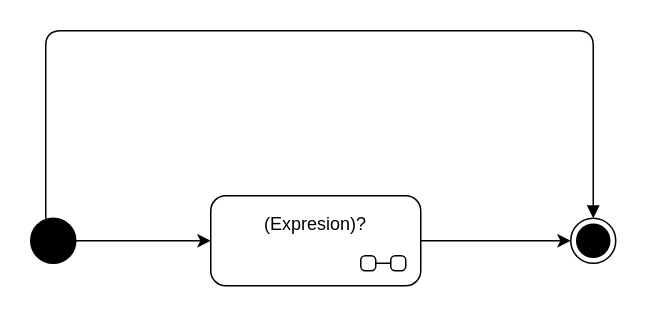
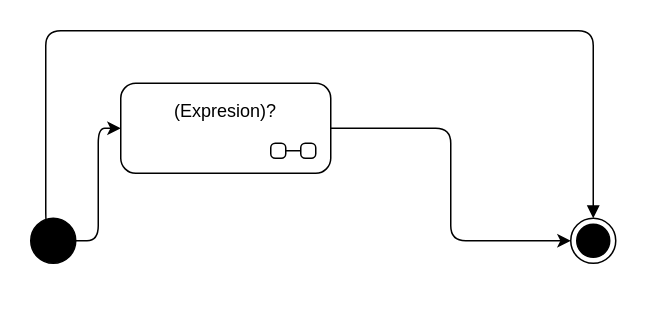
- <mxCell id="3" value="(Expresion)?" style="shape=umlState;rounded=1;verticalAlign=top;spacingTop=5;umlStateSymbol=collapseState;absoluteArcSize=1;arcSize=10;" vertex="1" parent="1"><mxGeometry x="140" y="130" width="140" height="60" as="geometry" /></mxCell>
+ <mxCell id="3" value="(Expresion)?" style="shape=umlState;rounded=1;verticalAlign=top;spacingTop=5;umlStateSymbol=collapseState;absoluteArcSize=1;arcSize=10;" vertex="1" parent="1"><mxGeometry x="80" y="55" width="140" height="60" as="geometry" /></mxCell>
